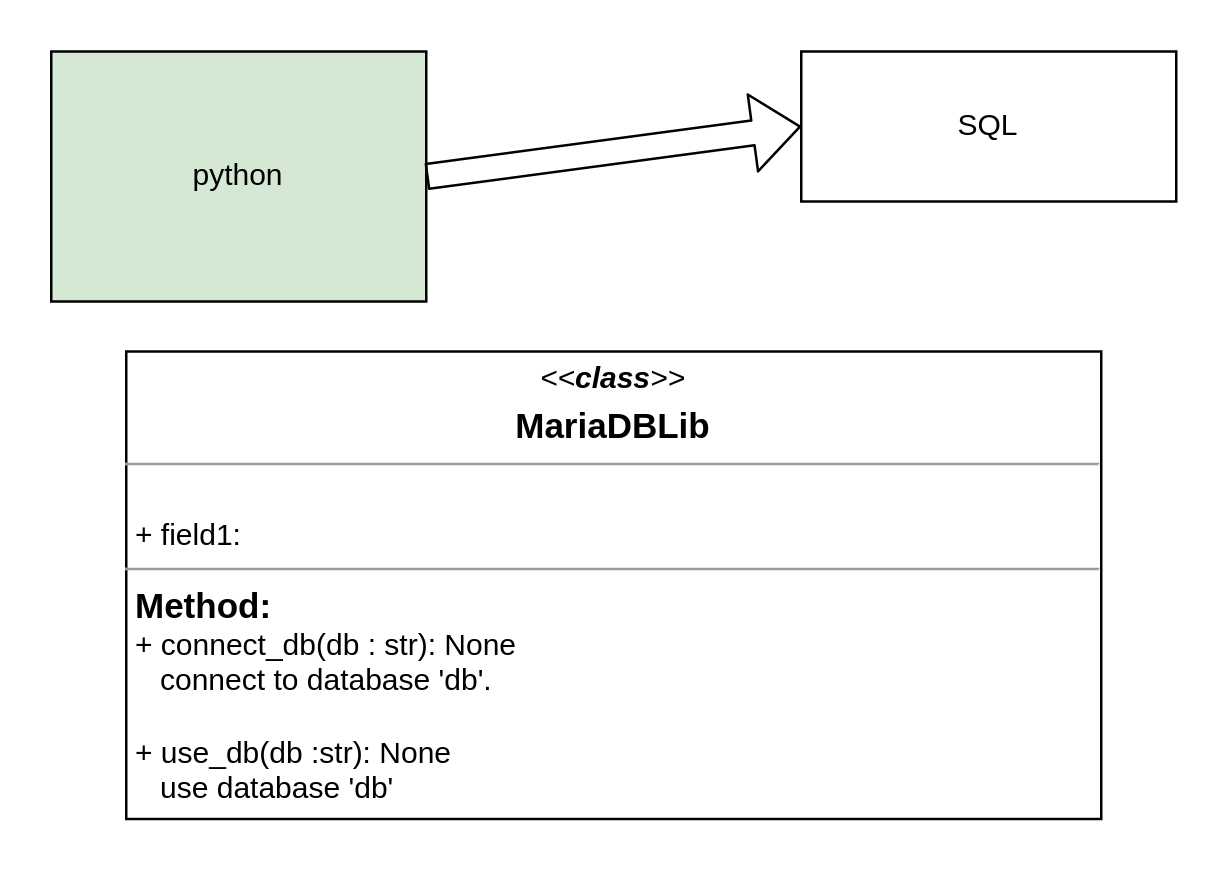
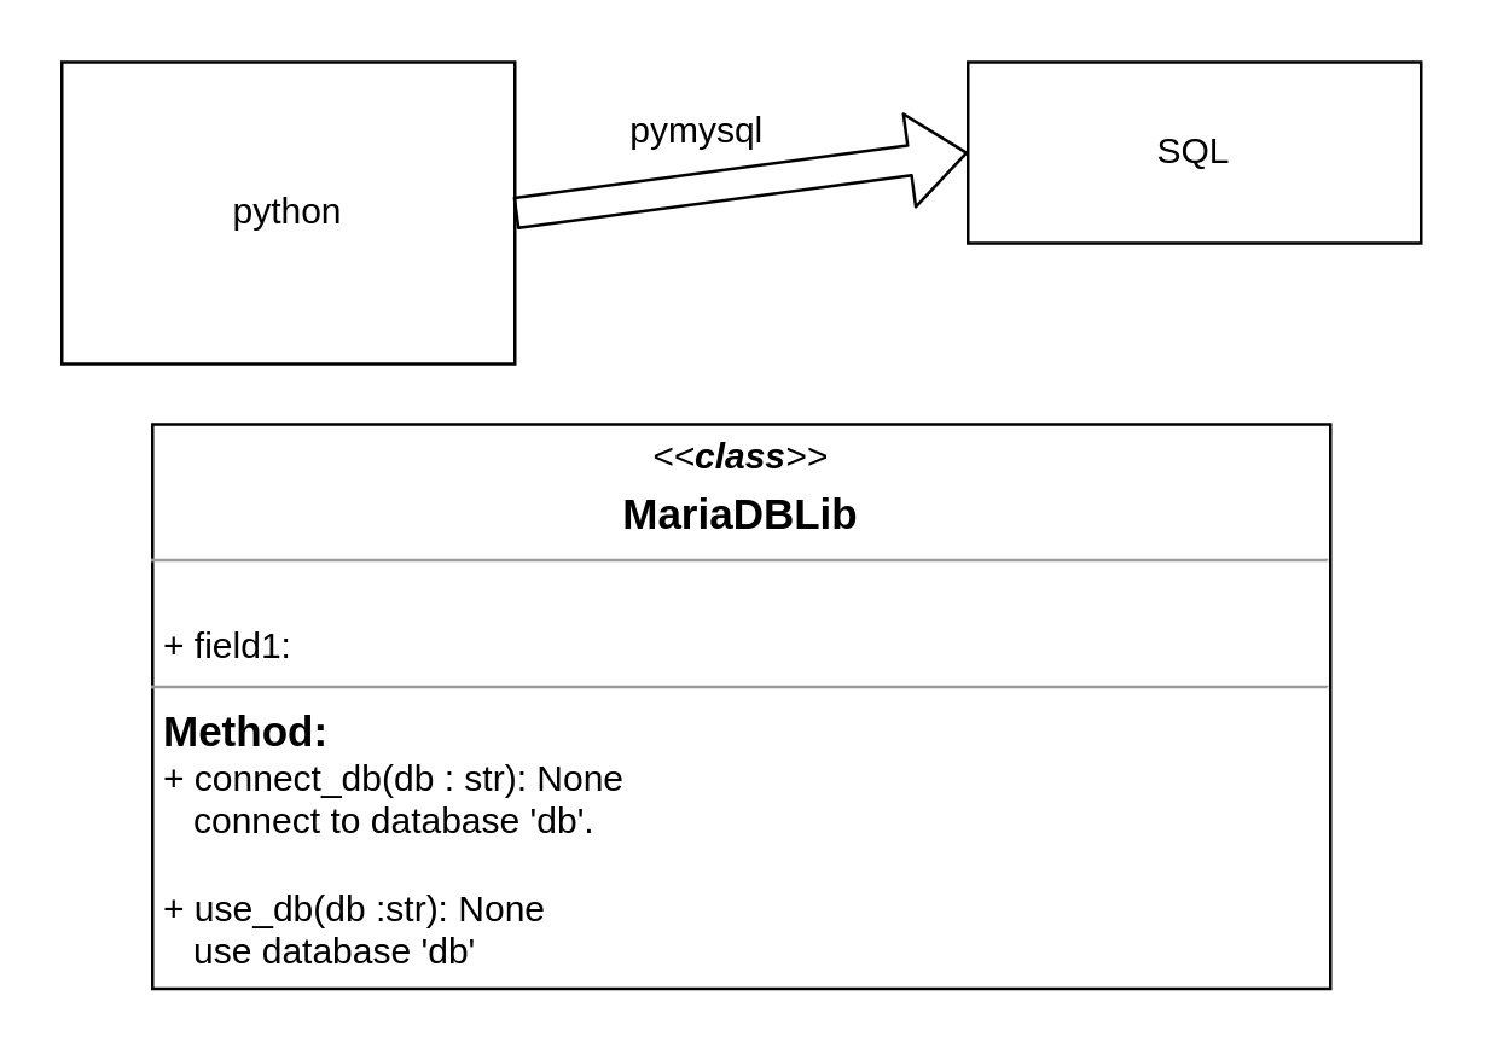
+ <mxCell id="5" value="pymysql" style="text;html=1;align=center;verticalAlign=middle;resizable=0;points=[];autosize=1;" vertex="1" parent="1"><mxGeometry x="200" y="33" width="60" height="20" as="geometry" /></mxCell>
- <mxCell id="3" value="python" style="rounded=0;whiteSpace=wrap;html=1;fillColor=#d5e8d4;" vertex="1" parent="1"><mxGeometry x="20" y="20" width="150" height="100" as="geometry" /></mxCell>
+ <mxCell id="3" value="python" style="rounded=0;whiteSpace=wrap;html=1;" vertex="1" parent="1"><mxGeometry x="20" y="20" width="150" height="100" as="geometry" /></mxCell>
